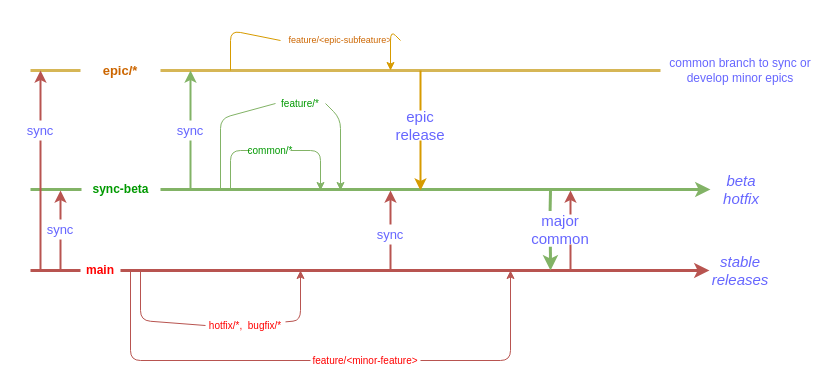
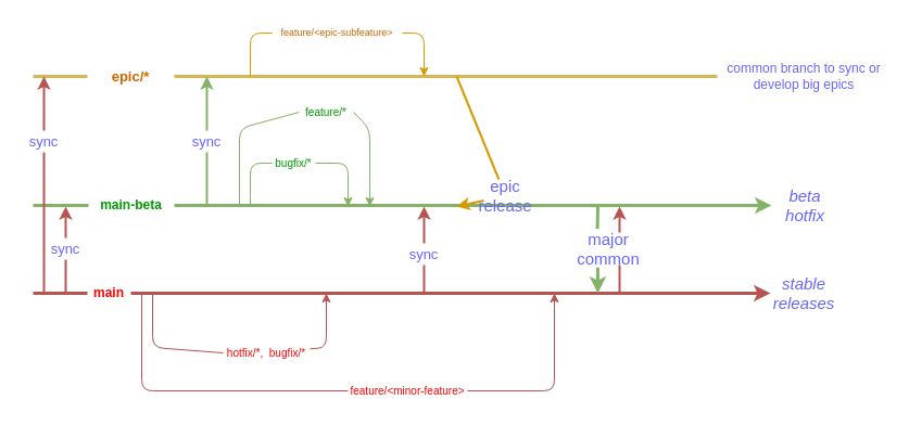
- <mxCell id="46" value="feature/&amp;lt;epic-subfeature&amp;gt;" style="text;html=1;strokeColor=none;fillColor=none;align=center;verticalAlign=middle;whiteSpace=wrap;rounded=0;fontSize=9;fontColor=#CC6600;" parent="1" vertex="1"><mxGeometry x="280" y="30" width="120" height="20" as="geometry" /></mxCell>
+ <mxCell id="46" value="feature/&amp;lt;epic-subfeature&amp;gt;" style="text;html=1;strokeColor=none;fillColor=none;align=center;verticalAlign=middle;whiteSpace=wrap;rounded=0;fontSize=9;fontColor=#CC6600;" parent="1" vertex="1"><mxGeometry x="250" y="20" width="120" height="20" as="geometry" /></mxCell>
- <mxCell id="30" value="common branch to sync or develop minor epics" style="text;html=1;strokeColor=none;fillColor=none;align=center;verticalAlign=middle;whiteSpace=wrap;rounded=0;fontSize=12;fontColor=#6666FF;" parent="1" vertex="1"><mxGeometry x="665" y="50" width="150" height="40" as="geometry" /></mxCell>
+ <mxCell id="30" value="common branch to sync or develop big epics" style="text;html=1;strokeColor=none;fillColor=none;align=center;verticalAlign=middle;whiteSpace=wrap;rounded=0;fontSize=12;fontColor=#6666FF;" parent="1" vertex="1"><mxGeometry x="665" y="50" width="150" height="40" as="geometry" /></mxCell>
- <mxCell id="32" value="epic release" style="text;html=1;strokeColor=none;fillColor=none;align=center;verticalAlign=middle;whiteSpace=wrap;rounded=0;fontSize=15;fontColor=#6666FF;" parent="1" vertex="1"><mxGeometry x="400" y="110" width="40" height="30" as="geometry" /></mxCell>
+ <mxCell id="32" value="epic release" style="text;html=1;strokeColor=none;fillColor=none;align=center;verticalAlign=middle;whiteSpace=wrap;rounded=0;fontSize=15;fontColor=#6666FF;" parent="1" vertex="1"><mxGeometry x="445" y="165" width="40" height="30" as="geometry" /></mxCell>
- <mxCell id="41" value="common/*" style="text;html=1;strokeColor=none;fillColor=none;align=center;verticalAlign=middle;whiteSpace=wrap;rounded=0;fontColor=#009900;fontSize=10;" parent="1" vertex="1"><mxGeometry x="250" y="140" width="40" height="20" as="geometry" /></mxCell>
+ <mxCell id="41" value="bugfix/*" style="text;html=1;strokeColor=none;fillColor=none;align=center;verticalAlign=middle;whiteSpace=wrap;rounded=0;fontColor=#009900;fontSize=10;" parent="1" vertex="1"><mxGeometry x="250" y="140" width="40" height="20" as="geometry" /></mxCell>
- <mxCell id="8" value="sync-beta" style="text;html=1;strokeColor=none;fillColor=none;align=center;verticalAlign=middle;whiteSpace=wrap;rounded=0;fontStyle=1;fontColor=#009900;" parent="1" vertex="1"><mxGeometry x="81" y="179" width="79" height="20" as="geometry" /></mxCell>
+ <mxCell id="8" value="main-beta" style="text;html=1;strokeColor=none;fillColor=none;align=center;verticalAlign=middle;whiteSpace=wrap;rounded=0;fontStyle=1;fontColor=#009900;" parent="1" vertex="1"><mxGeometry x="81" y="179" width="79" height="20" as="geometry" /></mxCell>
- <mxCell id="37" value="feature/&amp;lt;minor-feature&amp;gt;" style="text;html=1;strokeColor=none;fillColor=none;align=center;verticalAlign=middle;whiteSpace=wrap;rounded=0;fontSize=10;fontColor=#FF0000;" parent="1" vertex="1"><mxGeometry x="310" y="350" width="110" height="20" as="geometry" /></mxCell>
+ <mxCell id="37" value="feature/&amp;lt;minor-feature&amp;gt;" style="text;html=1;strokeColor=none;fillColor=none;align=center;verticalAlign=middle;whiteSpace=wrap;rounded=0;fontSize=10;fontColor=#FF0000;" parent="1" vertex="1"><mxGeometry x="320" y="350" width="110" height="20" as="geometry" /></mxCell>
